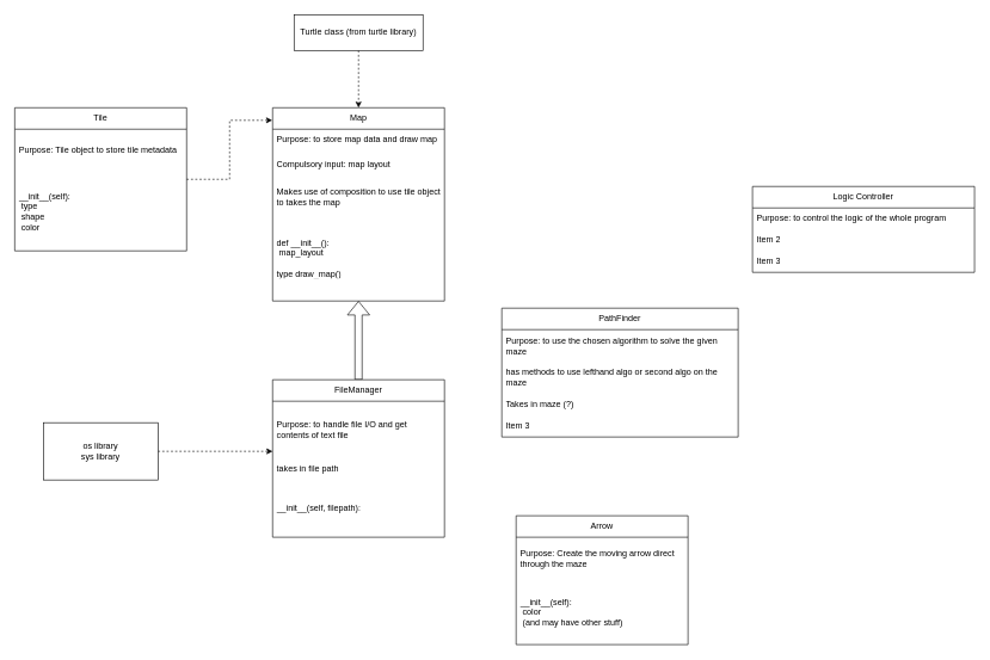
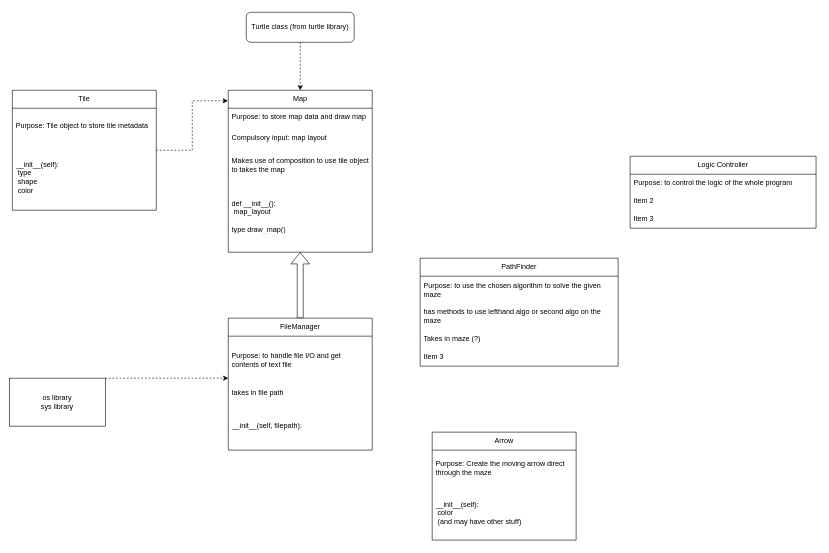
- <mxCell id="7" value="Turtle class (from turtle library)" style="rounded=0;whiteSpace=wrap;html=1;" parent="1" vertex="1"><mxGeometry x="410" y="20" width="180" height="50" as="geometry" /></mxCell>
+ <mxCell id="7" value="Turtle class (from turtle library)" style="whiteSpace=wrap;html=1;rounded=1;" parent="1" vertex="1"><mxGeometry x="410" y="20" width="180" height="50" as="geometry" /></mxCell>
- <mxCell id="30" value="os library&lt;br&gt;sys library" style="rounded=0;whiteSpace=wrap;html=1;" vertex="1" parent="1"><mxGeometry x="60" y="590" width="160" height="80" as="geometry" /></mxCell>
+ <mxCell id="30" value="os library&lt;br&gt;sys library" style="rounded=0;whiteSpace=wrap;html=1;" vertex="1" parent="1"><mxGeometry x="15" y="630" width="160" height="80" as="geometry" /></mxCell>
